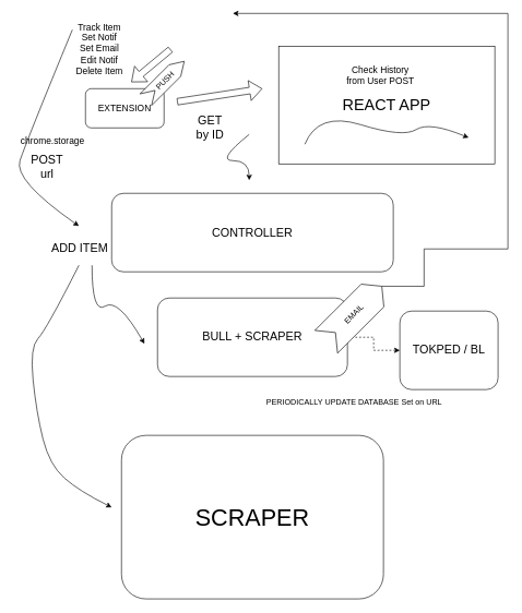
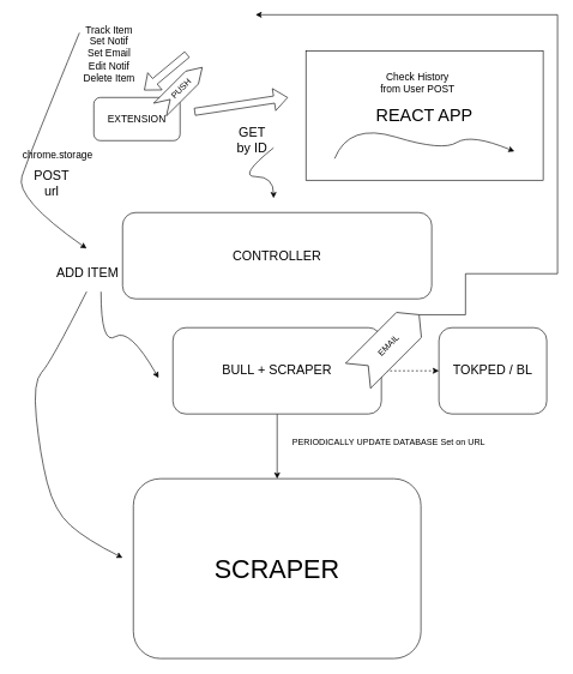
- <mxCell id="20" value="&lt;font style=&quot;font-size: 18px&quot;&gt;GET&lt;br&gt;by ID&lt;br&gt;&lt;/font&gt;" style="text;html=1;align=center;verticalAlign=middle;resizable=0;points=[];autosize=1;" vertex="1" parent="1"><mxGeometry x="290" y="175" width="60" height="40" as="geometry" /></mxCell>
+ <mxCell id="20" value="&lt;font style=&quot;font-size: 18px&quot;&gt;GET&lt;br&gt;by ID&lt;br&gt;&lt;/font&gt;" style="text;html=1;align=center;verticalAlign=middle;resizable=0;points=[];autosize=1;" vertex="1" parent="1"><mxGeometry x="320" y="175" width="60" height="40" as="geometry" /></mxCell>
- <mxCell id="18" value="&lt;font style=&quot;font-size: 18px&quot;&gt;TOKPED / BL&lt;/font&gt;" style="rounded=1;whiteSpace=wrap;html=1;" vertex="1" parent="1"><mxGeometry x="610" y="475" width="150" height="120" as="geometry" /></mxCell>
+ <mxCell id="18" value="&lt;font style=&quot;font-size: 18px&quot;&gt;TOKPED / BL&lt;/font&gt;" style="rounded=1;whiteSpace=wrap;html=1;" vertex="1" parent="1"><mxGeometry x="610" y="455" width="150" height="120" as="geometry" /></mxCell>
+ <mxCell id="4" value="" style="edgeStyle=orthogonalEdgeStyle;rounded=0;orthogonalLoop=1;jettySize=auto;html=1;" edge="1" parent="1" source="6" target="7"><mxGeometry relative="1" as="geometry" /></mxCell>
